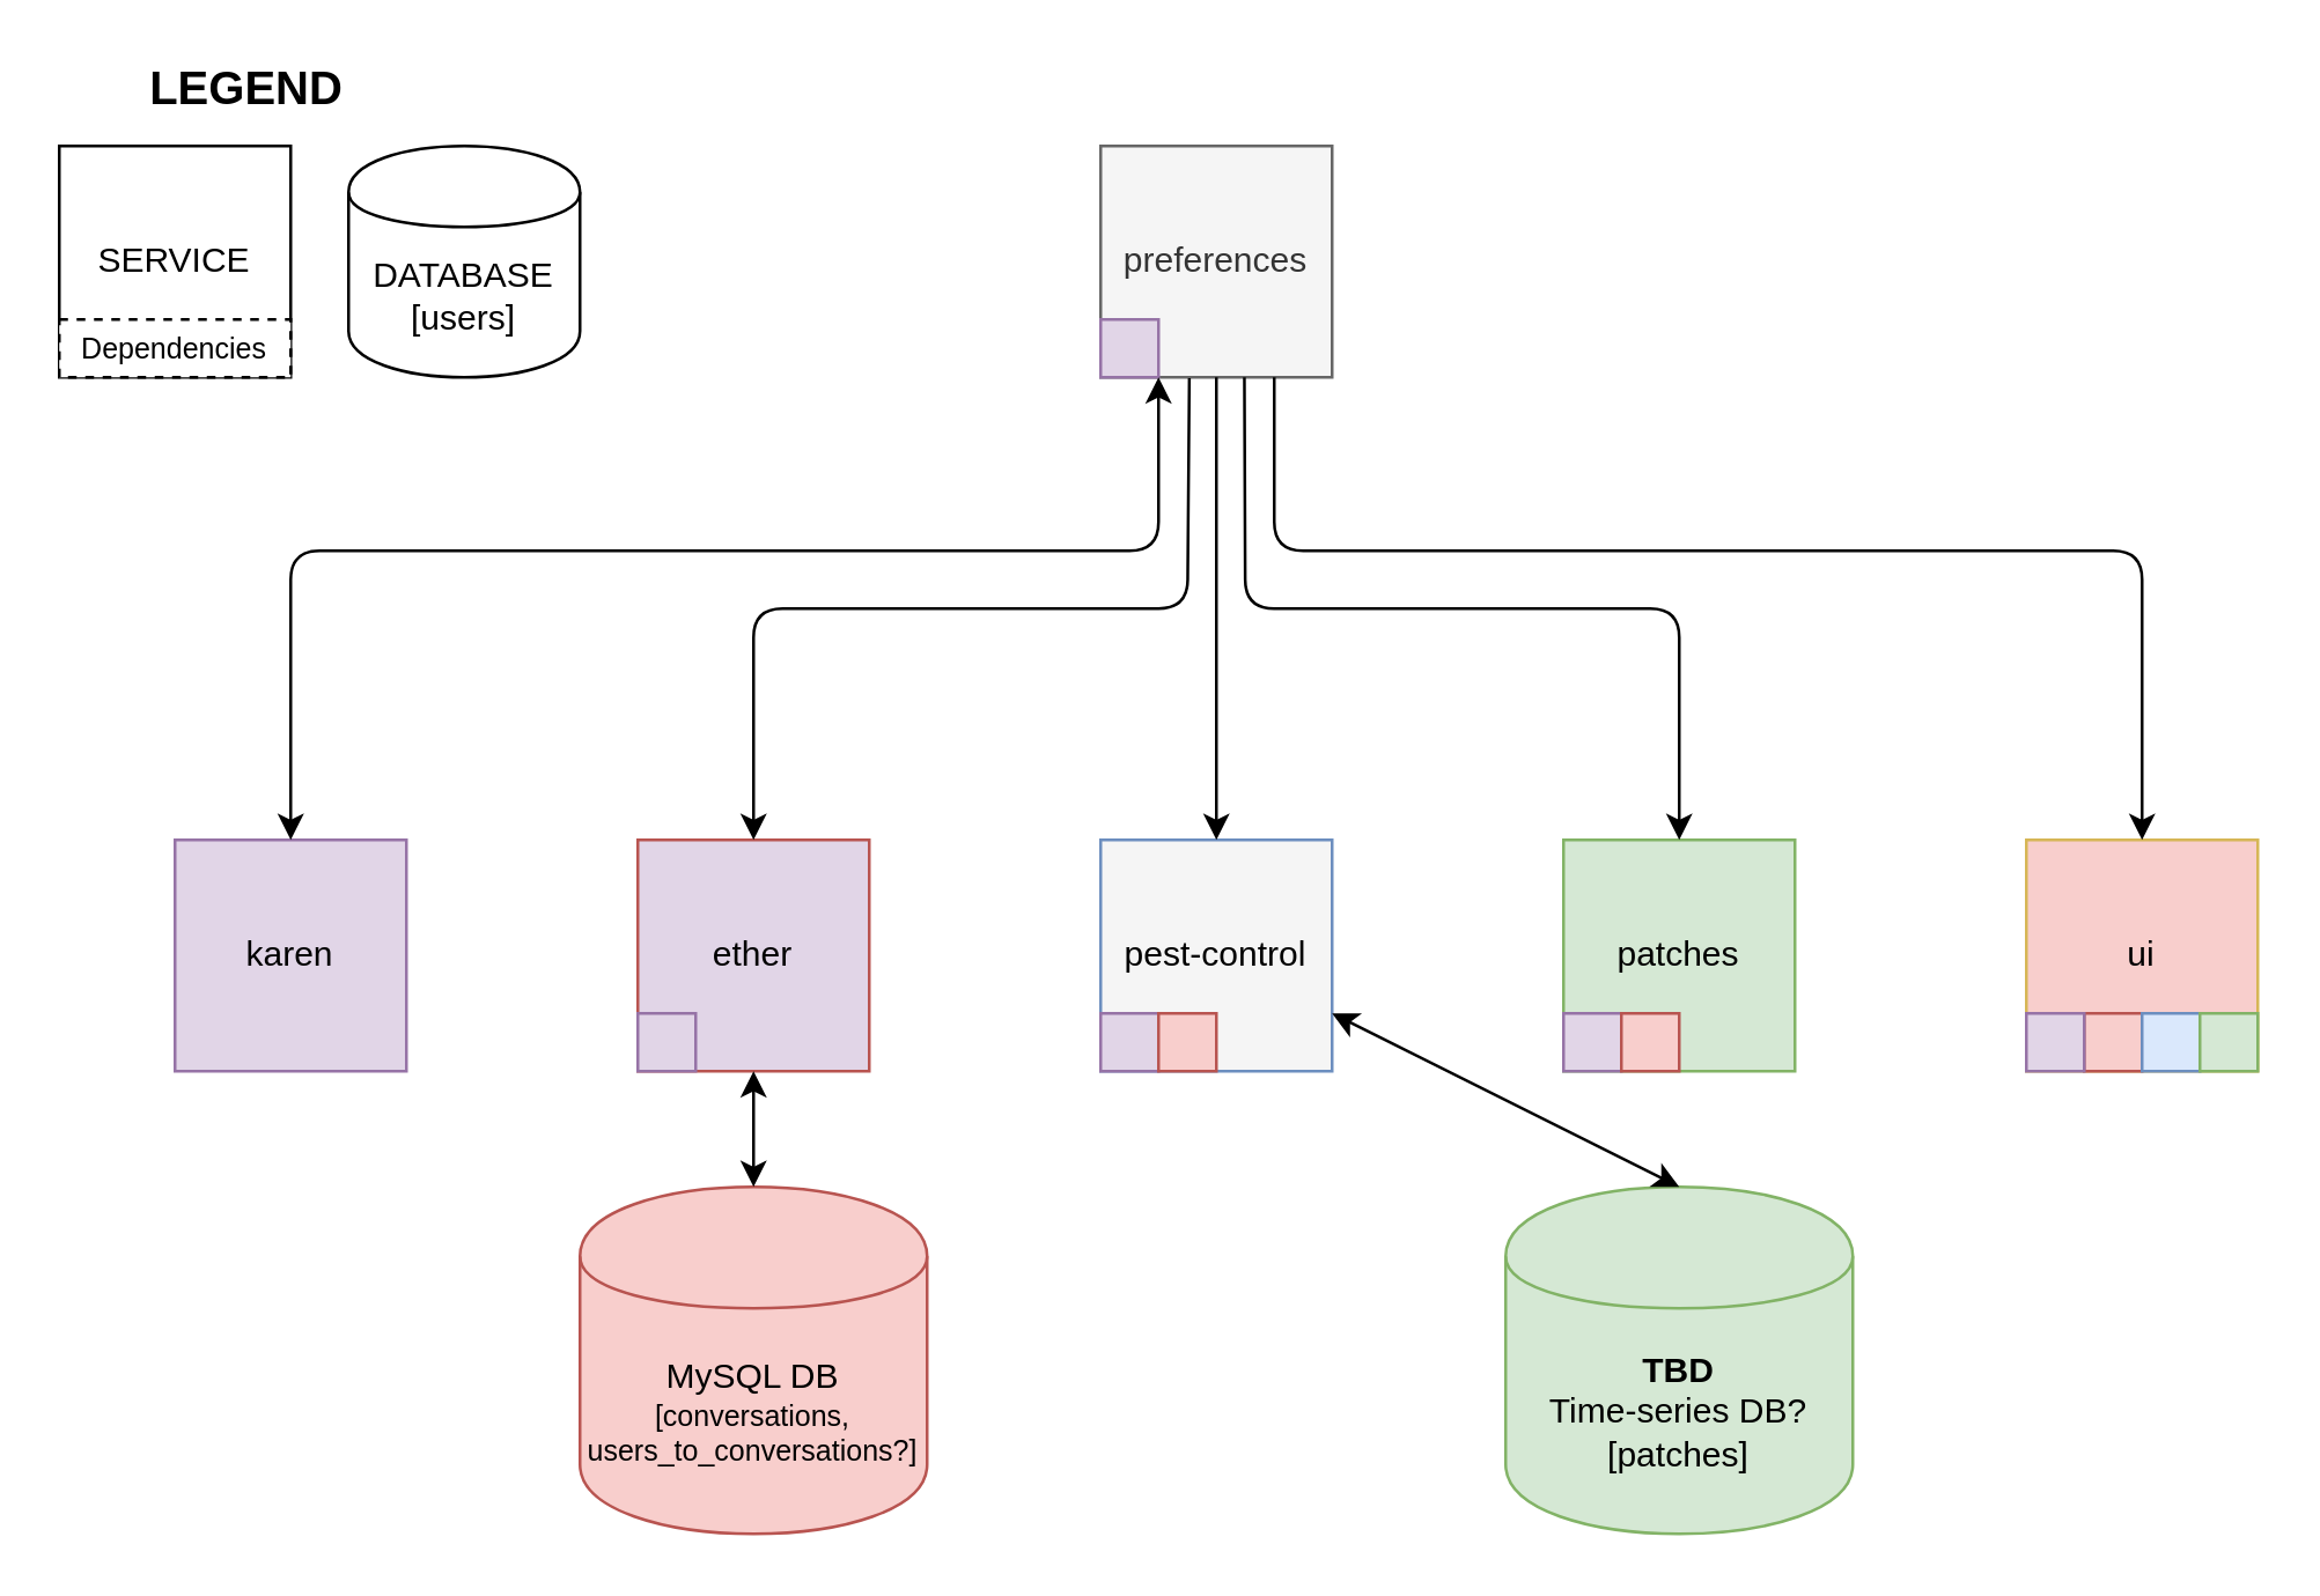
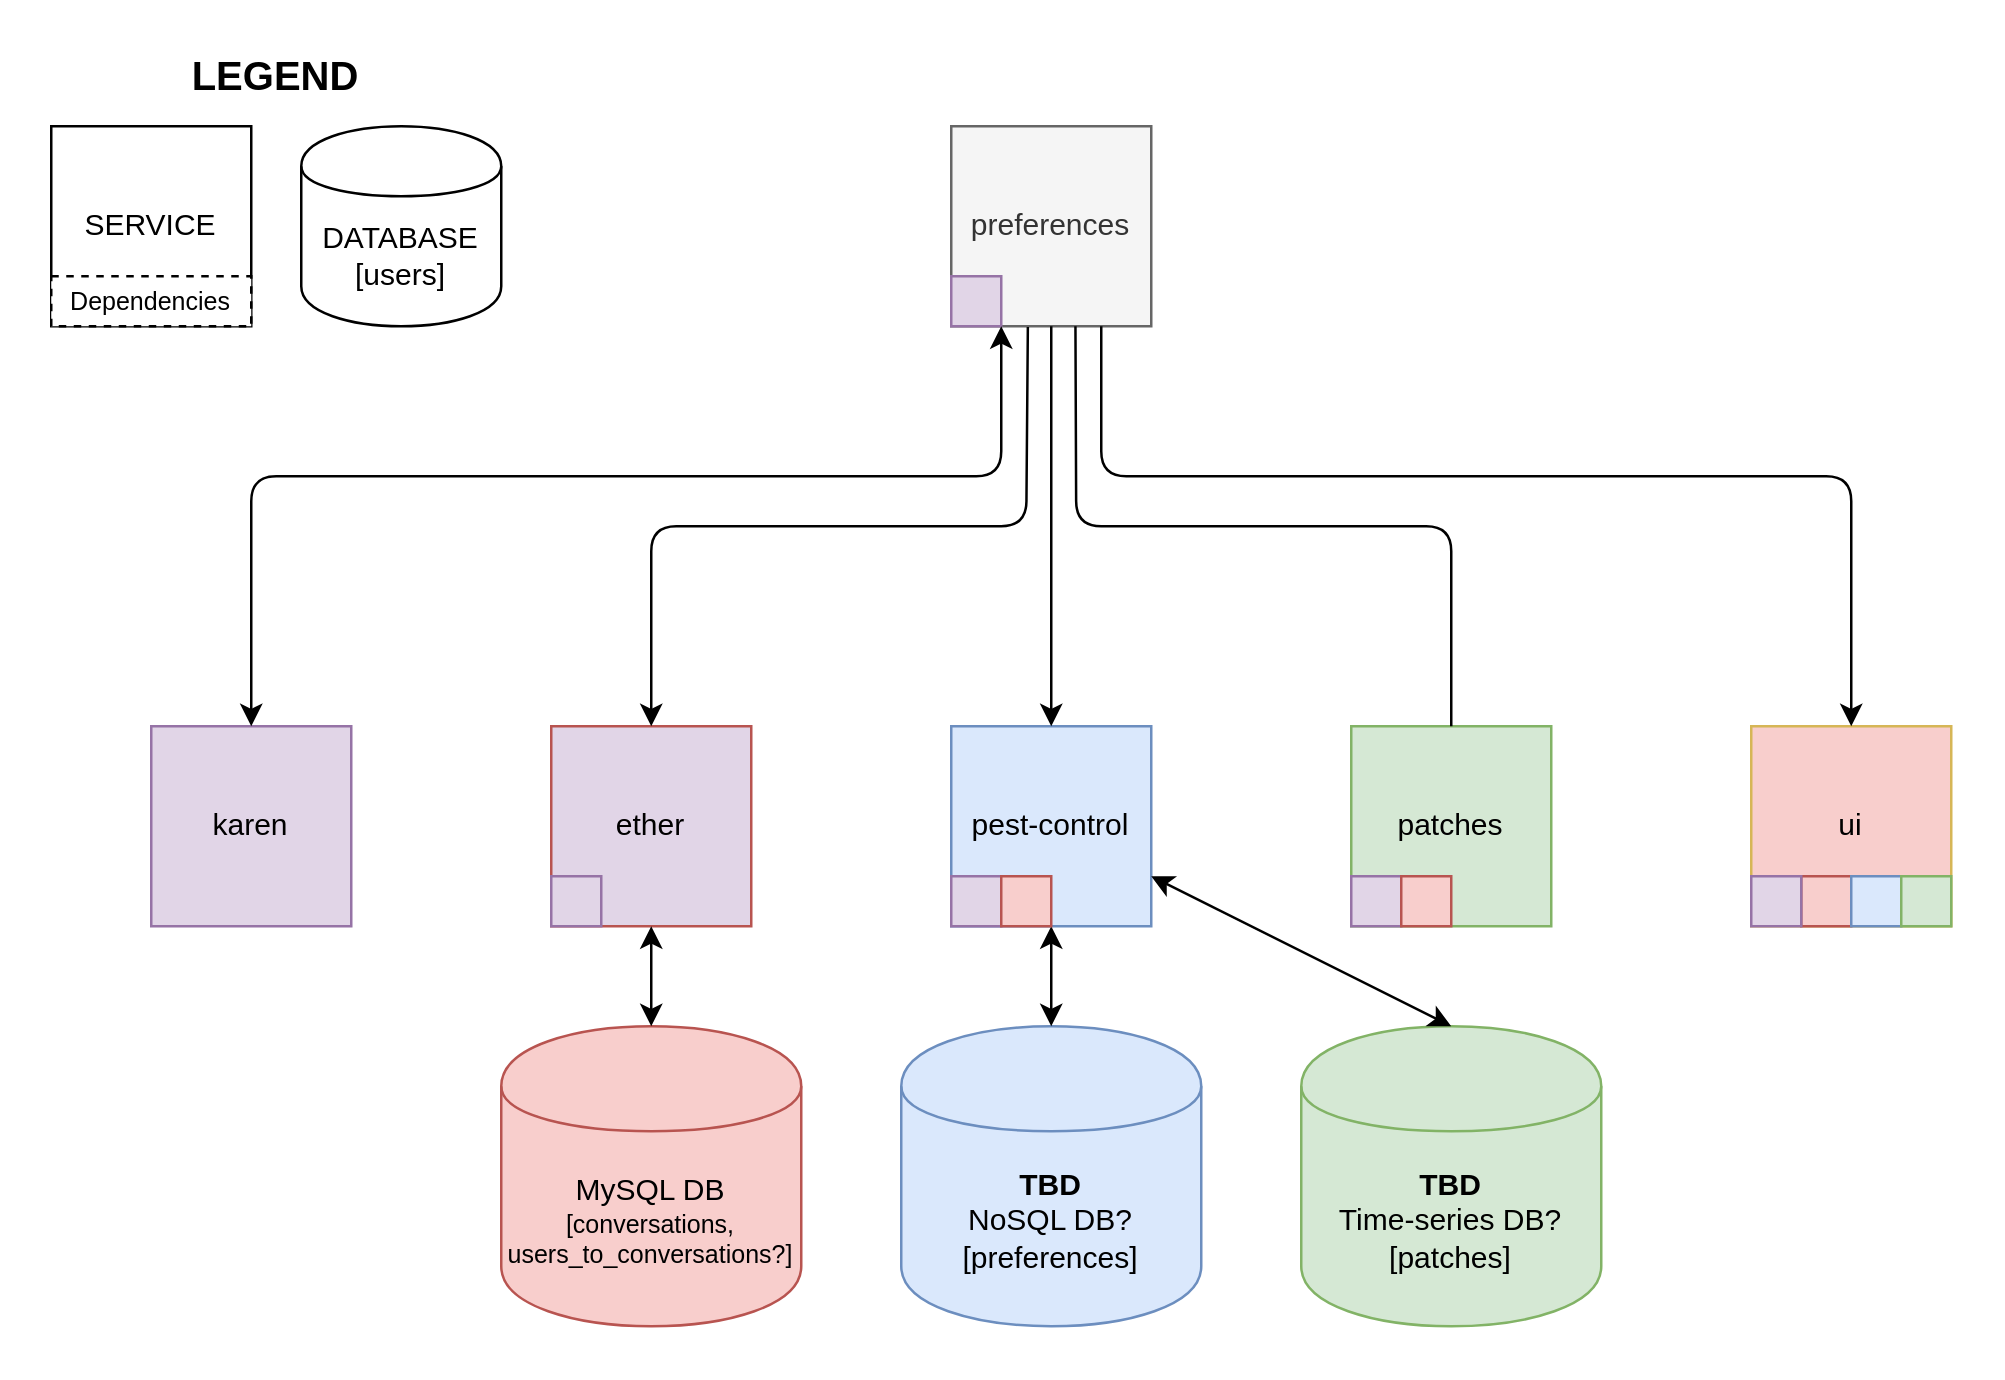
- <mxCell id="27" value="&lt;b style=&quot;font-size: 16px;&quot;&gt;LEGEND&lt;/b&gt;" style="text;html=1;strokeColor=none;fillColor=none;align=center;verticalAlign=middle;whiteSpace=wrap;rounded=0;fontSize=16;" vertex="1" parent="1"><mxGeometry x="65" y="20" width="40" height="20" as="geometry" /></mxCell>
+ <mxCell id="27" value="&lt;b style=&quot;font-size: 16px;&quot;&gt;LEGEND&lt;/b&gt;" style="text;html=1;strokeColor=none;fillColor=none;align=center;verticalAlign=middle;whiteSpace=wrap;rounded=0;fontSize=16;" vertex="1" parent="1"><mxGeometry x="90" y="20" width="40" height="20" as="geometry" /></mxCell>
- <mxCell id="23" value="" style="endArrow=classic;html=1;entryX=0.5;entryY=0;entryDx=0;entryDy=0;exitX=0.621;exitY=1;exitDx=0;exitDy=0;exitPerimeter=0;" edge="1" parent="1" source="11" target="4"><mxGeometry width="50" height="50" relative="1" as="geometry"><mxPoint x="430" y="140" as="sourcePoint" /><mxPoint x="90" y="550" as="targetPoint" /><Array as="points"><mxPoint x="430" y="210" /><mxPoint x="580" y="210" /></Array></mxGeometry></mxCell>
+ <mxCell id="23" value="" style="endArrow=none;html=1;entryX=0.5;entryY=0;entryDx=0;entryDy=0;exitX=0.621;exitY=1;exitDx=0;exitDy=0;exitPerimeter=0;" edge="1" parent="1" source="11" target="4"><mxGeometry width="50" height="50" relative="1" as="geometry"><mxPoint x="430" y="140" as="sourcePoint" /><mxPoint x="90" y="550" as="targetPoint" /><Array as="points"><mxPoint x="430" y="210" /><mxPoint x="580" y="210" /></Array></mxGeometry></mxCell>
- <mxCell id="3" value="&lt;div&gt;pest-control&lt;/div&gt;" style="whiteSpace=wrap;html=1;aspect=fixed;fillColor=#f5f5f5;strokeColor=#6c8ebf;" vertex="1" parent="1"><mxGeometry x="380" y="290" width="80" height="80" as="geometry" /></mxCell>
+ <mxCell id="3" value="&lt;div&gt;pest-control&lt;/div&gt;" style="whiteSpace=wrap;html=1;aspect=fixed;fillColor=#dae8fc;strokeColor=#6c8ebf;" vertex="1" parent="1"><mxGeometry x="380" y="290" width="80" height="80" as="geometry" /></mxCell>
+ <mxCell id="10" value="" style="endArrow=classic;startArrow=classic;html=1;entryX=0.5;entryY=1;entryDx=0;entryDy=0;exitX=0.5;exitY=0;exitDx=0;exitDy=0;" edge="1" parent="1" source="9" target="3"><mxGeometry width="50" height="50" relative="1" as="geometry"><mxPoint x="430" y="460" as="sourcePoint" /><mxPoint x="430" y="420" as="targetPoint" /></mxGeometry></mxCell>
+ <mxCell id="9" value="&lt;div&gt;&lt;b&gt;TBD&lt;/b&gt;&lt;br&gt;&lt;/div&gt;&lt;div&gt;NoSQL DB?&lt;br&gt;&lt;/div&gt;&lt;div&gt;[preferences]&lt;br&gt;&lt;/div&gt;" style="shape=cylinder;whiteSpace=wrap;html=1;boundedLbl=1;backgroundOutline=1;fillColor=#dae8fc;strokeColor=#6c8ebf;" vertex="1" parent="1"><mxGeometry x="360" y="410" width="120" height="120" as="geometry" /></mxCell>
